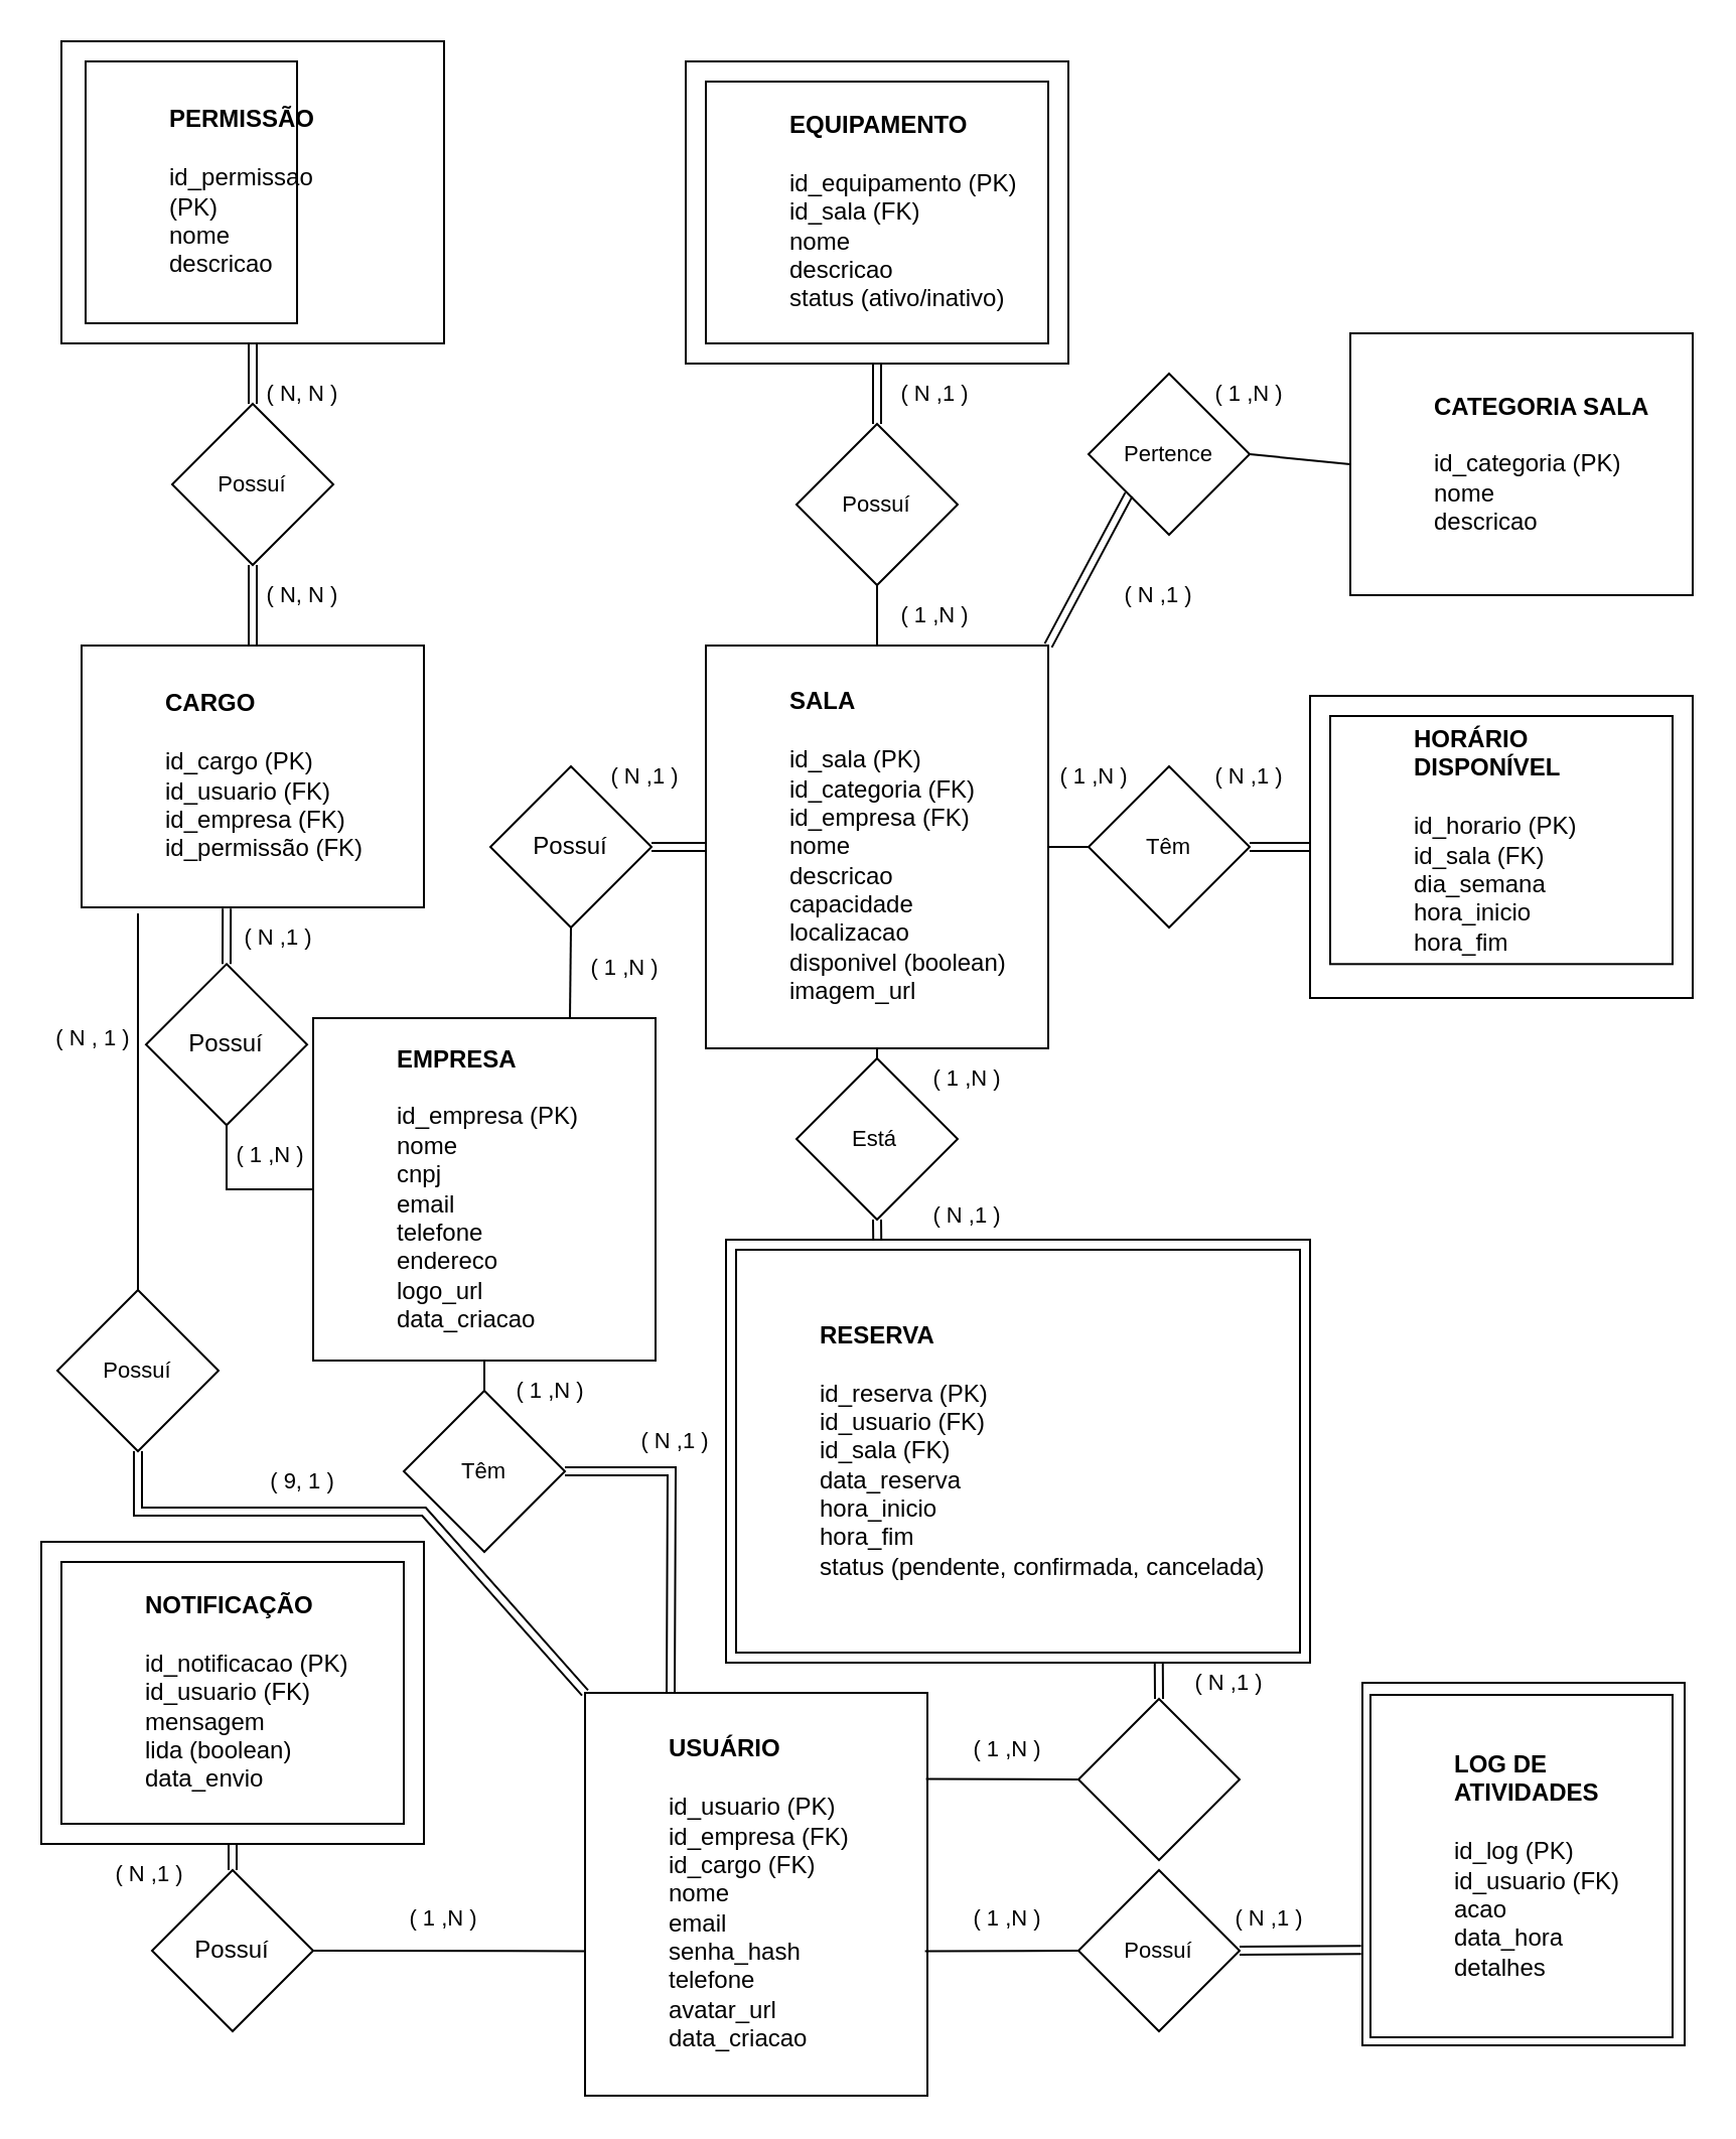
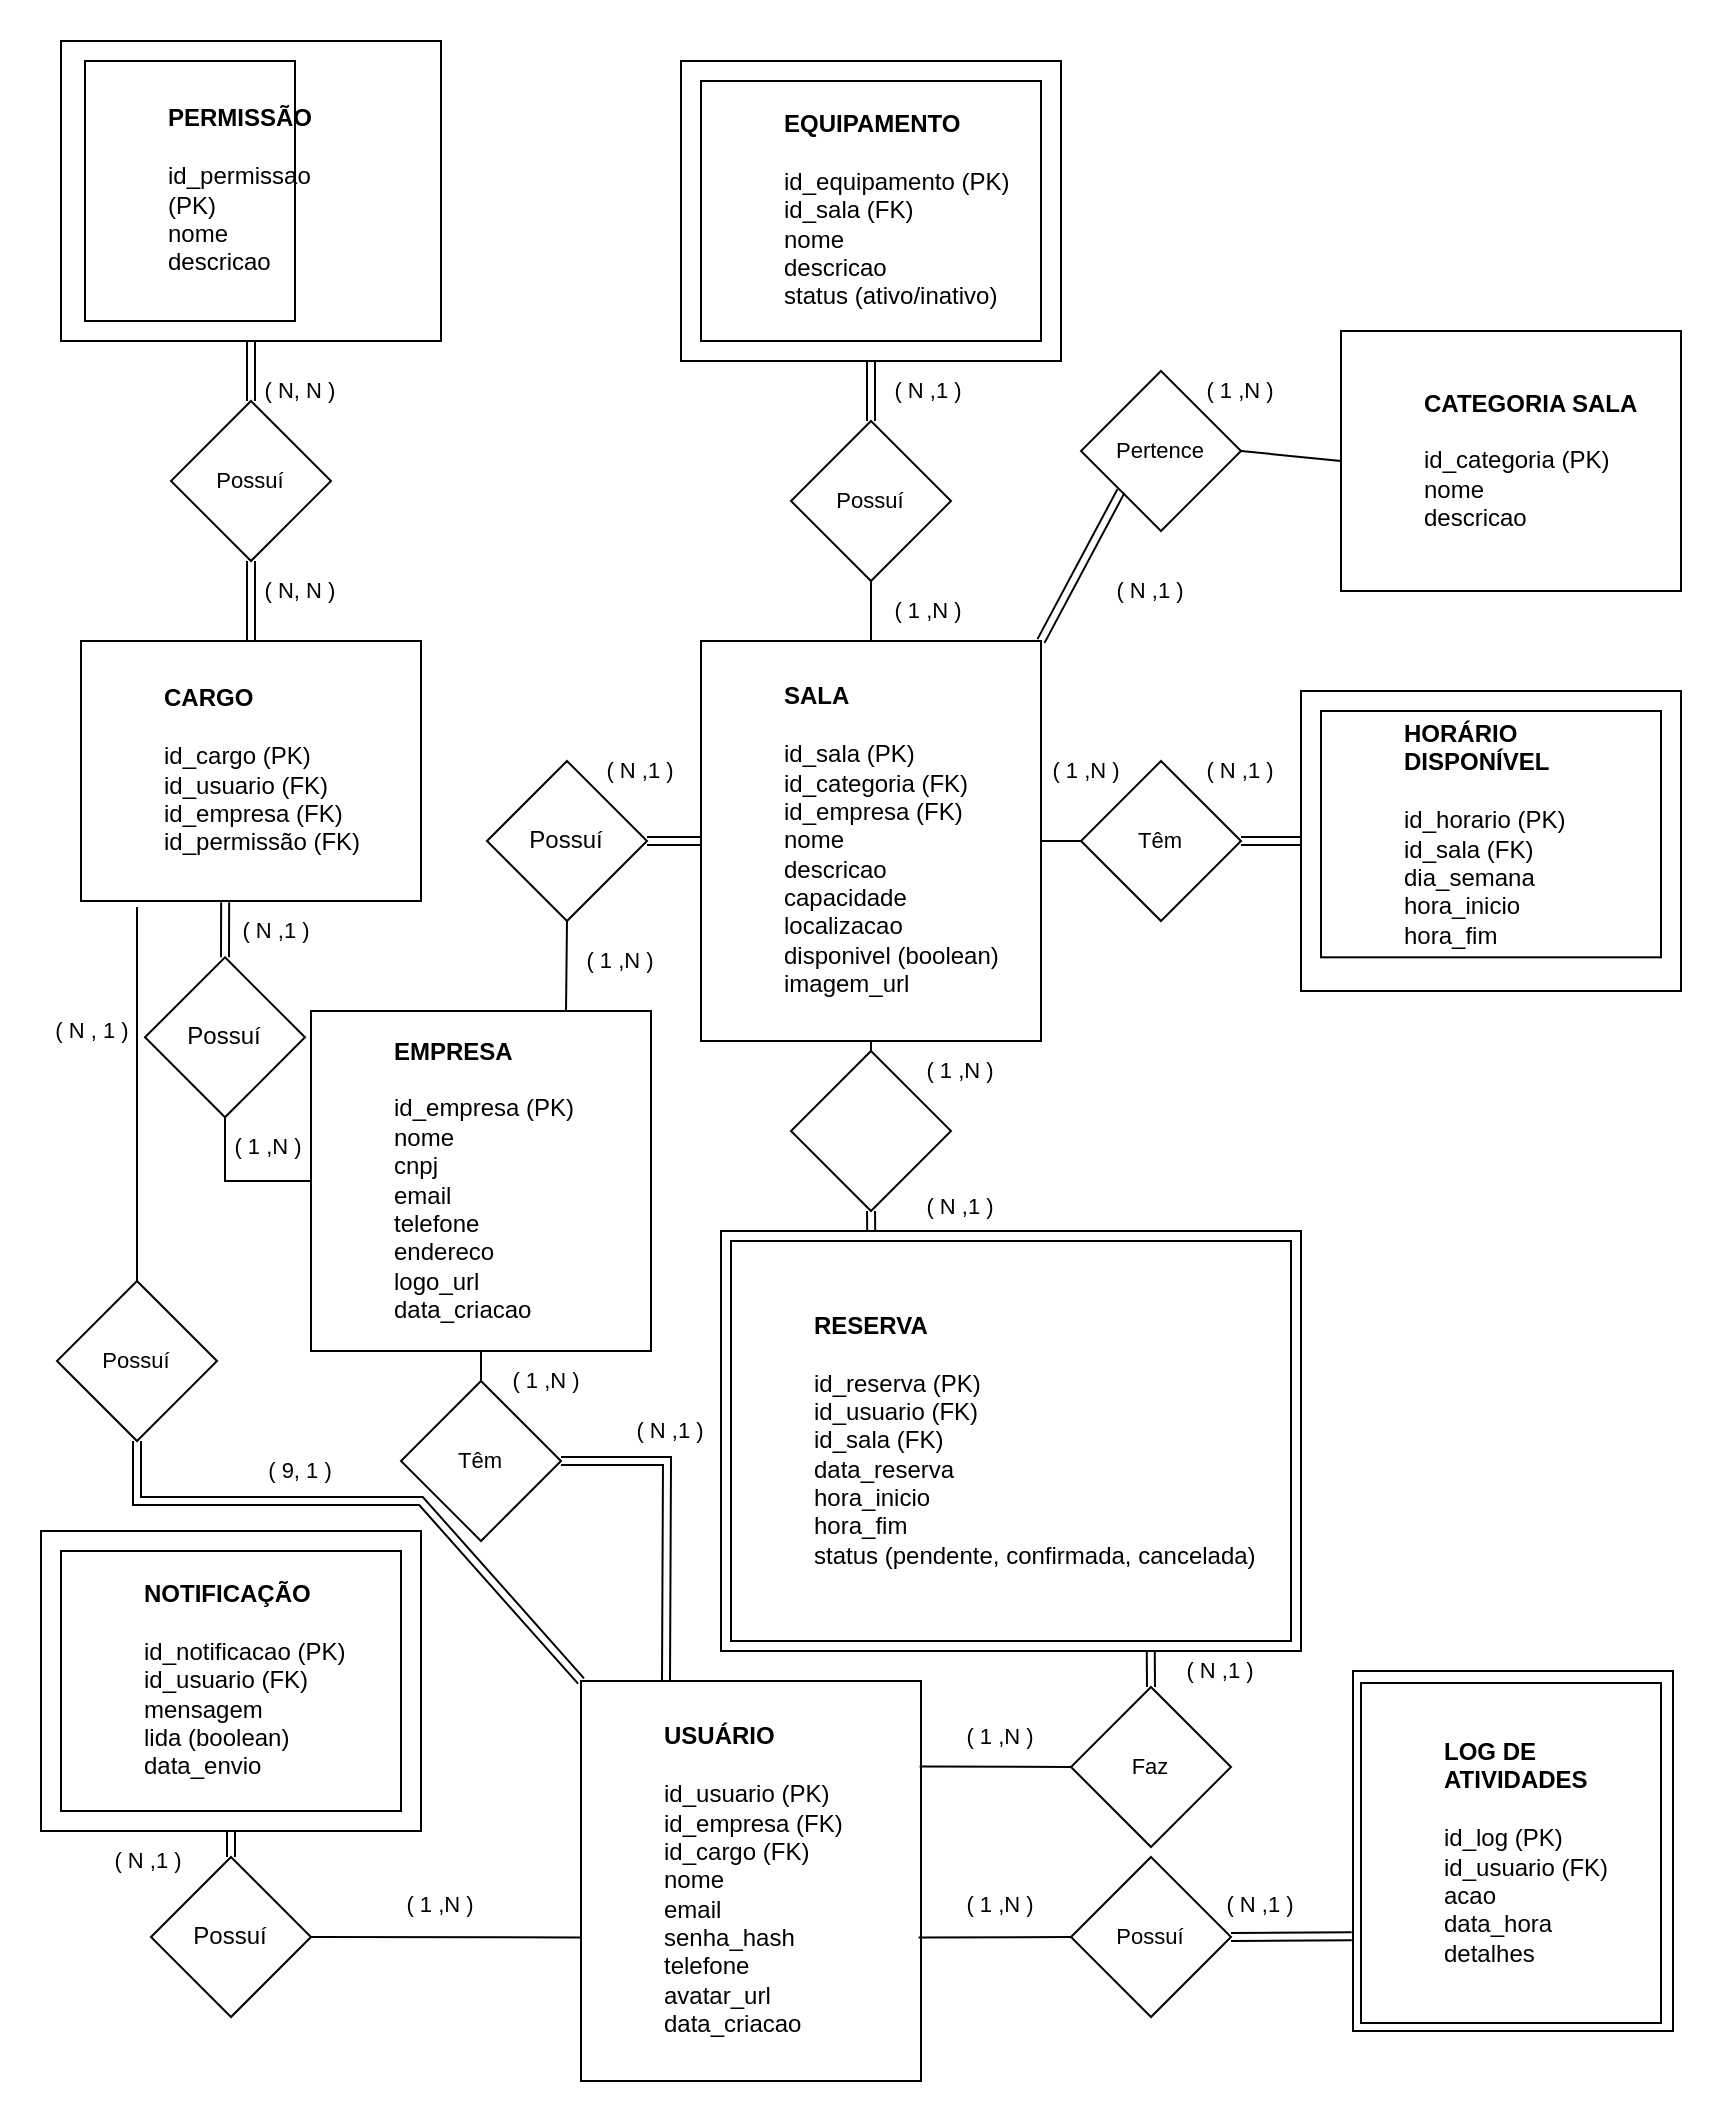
- <mxCell id="86" value="&lt;span style=&quot;text-align: left;&quot;&gt;Está&lt;/span&gt;" style="text;strokeColor=none;align=center;fillColor=none;html=1;verticalAlign=middle;whiteSpace=wrap;rounded=0;fontFamily=Helvetica;fontSize=11;fontColor=default;labelBackgroundColor=none;" vertex="1" parent="1"><mxGeometry x="404" y="550" width="60" height="30" as="geometry" /></mxCell>
+ <mxCell id="85" value="&lt;span style=&quot;text-align: left;&quot;&gt;Faz&lt;/span&gt;" style="text;strokeColor=none;align=center;fillColor=none;html=1;verticalAlign=middle;whiteSpace=wrap;rounded=0;fontFamily=Helvetica;fontSize=11;fontColor=default;labelBackgroundColor=none;" vertex="1" parent="1"><mxGeometry x="545" y="868" width="60" height="30" as="geometry" /></mxCell>
